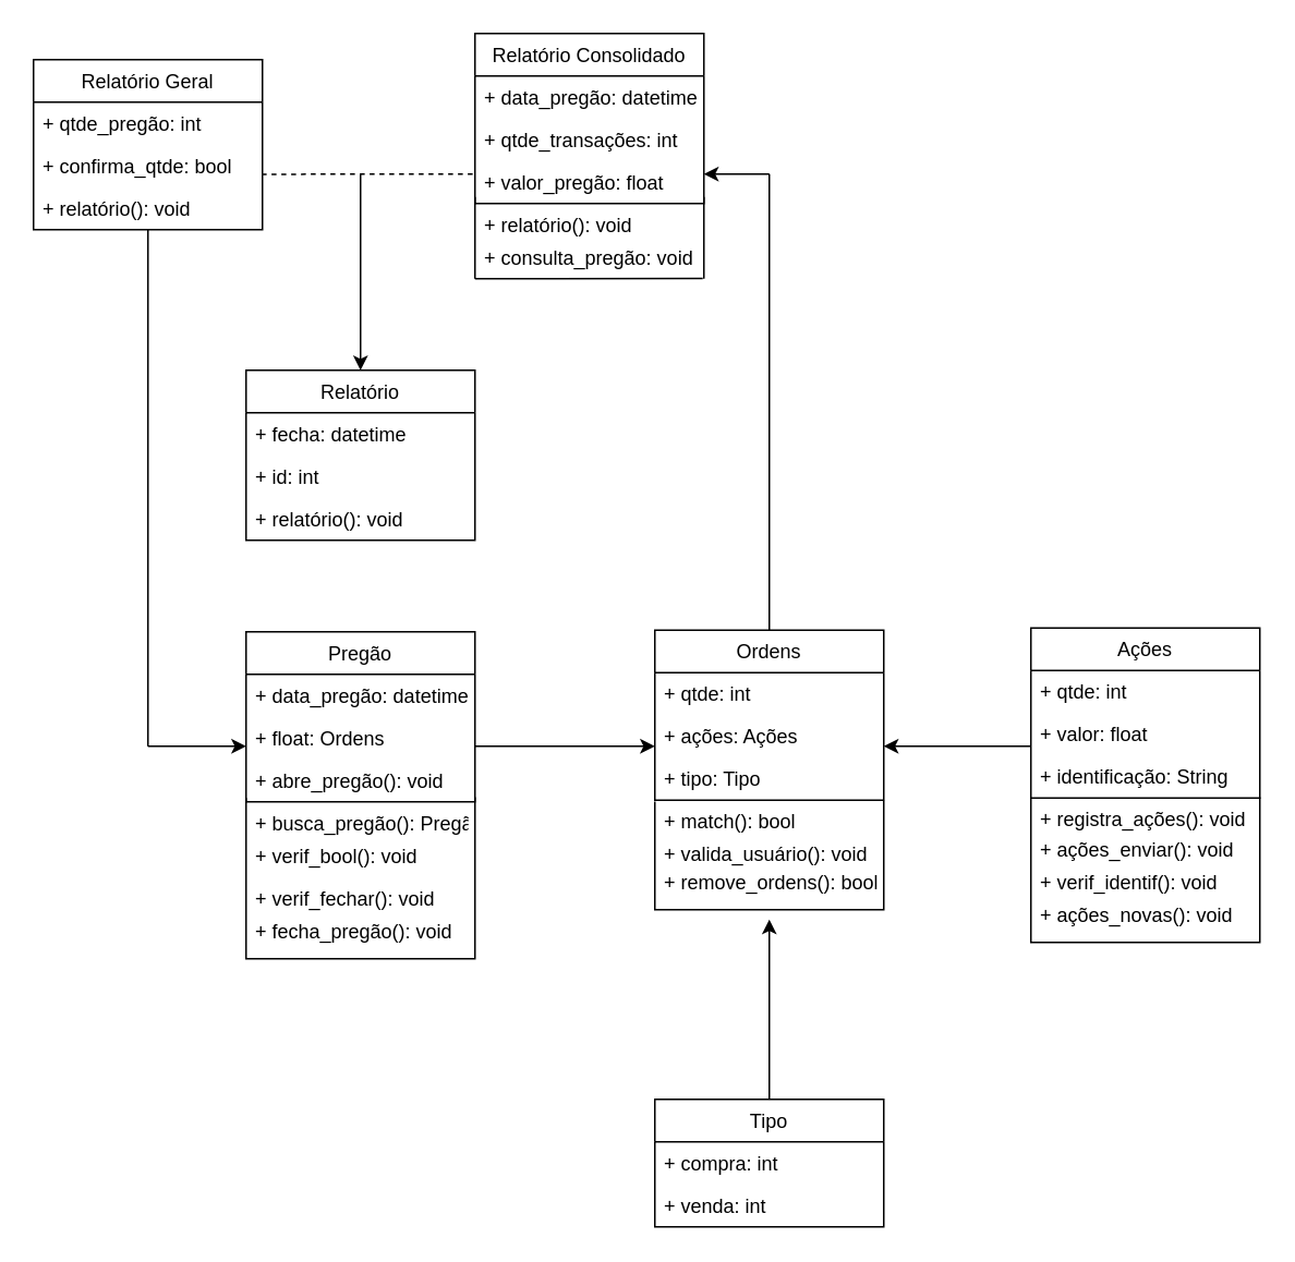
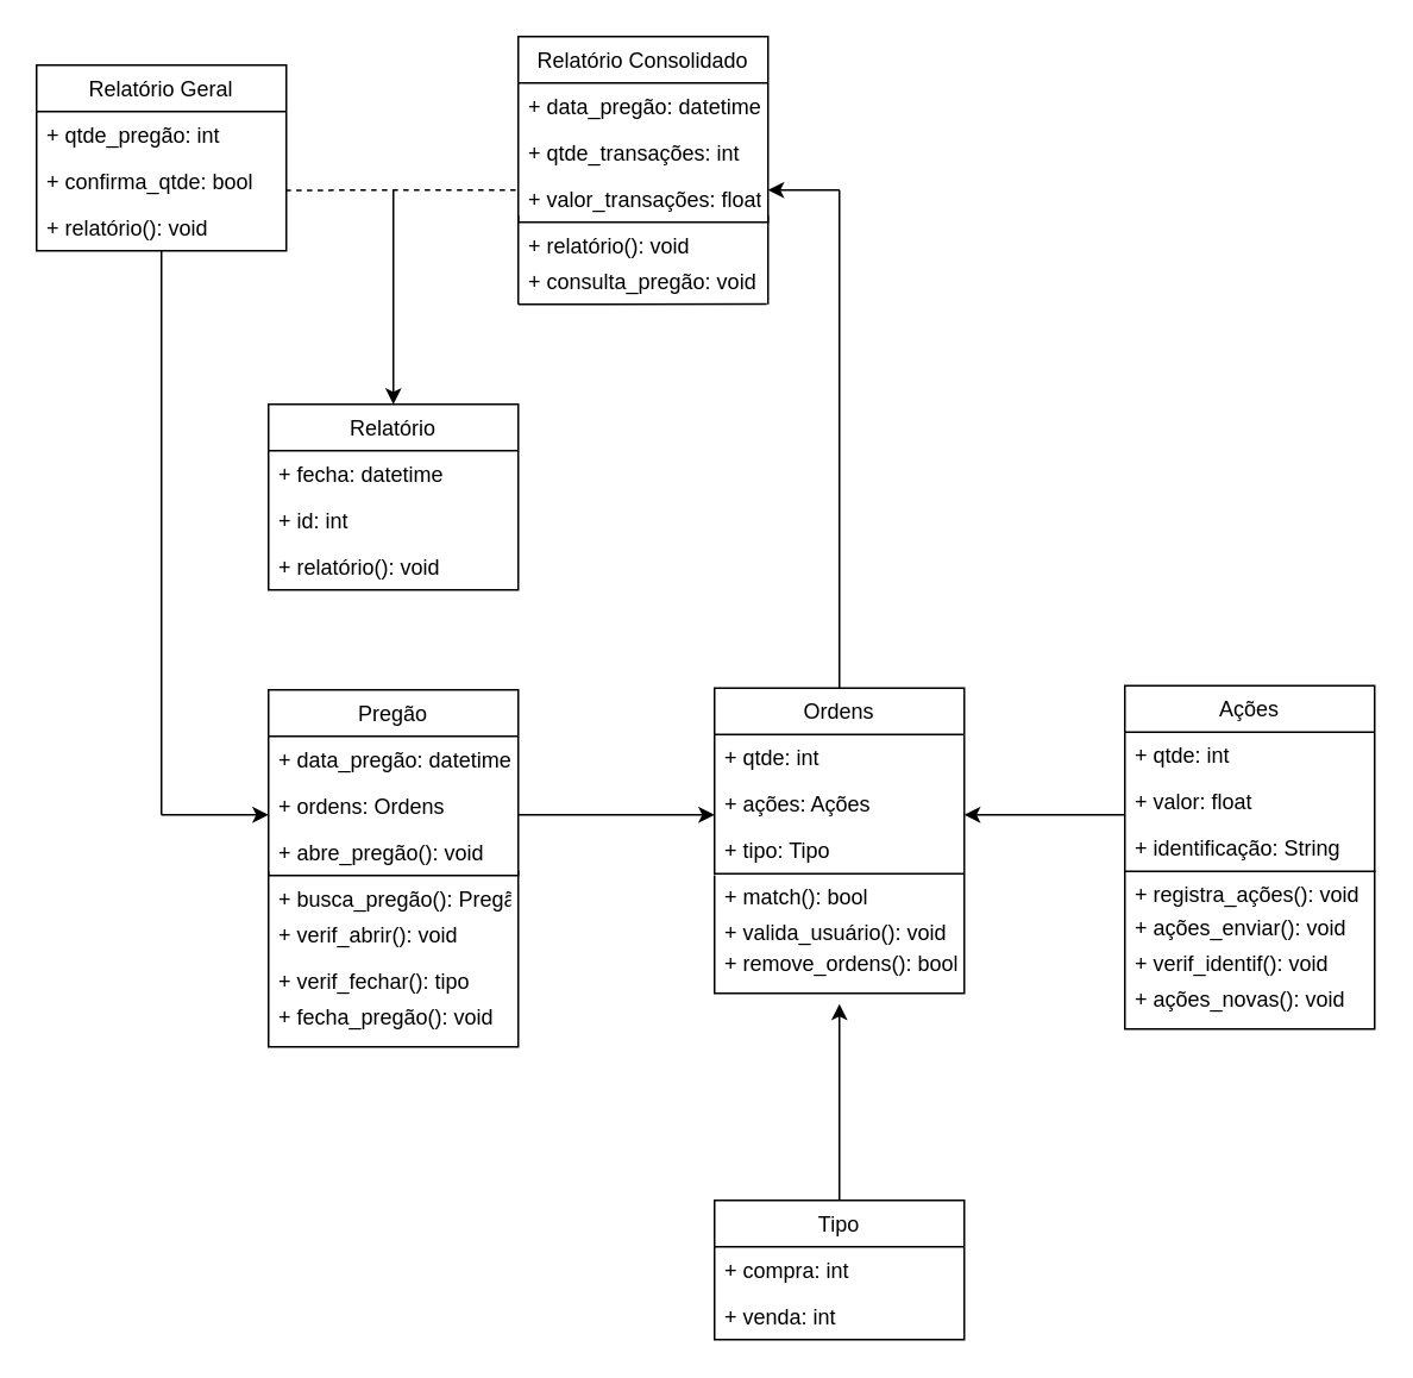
- <mxCell id="9" value="+ valor_pregão: float" style="text;strokeColor=none;fillColor=none;align=left;verticalAlign=top;spacingLeft=4;spacingRight=4;overflow=hidden;rotatable=0;points=[[0,0.5],[1,0.5]];portConstraint=eastwest;" parent="6" vertex="1"><mxGeometry y="78" width="140" height="26" as="geometry" /></mxCell>
+ <mxCell id="9" value="+ valor_transações: float" style="text;strokeColor=none;fillColor=none;align=left;verticalAlign=top;spacingLeft=4;spacingRight=4;overflow=hidden;rotatable=0;points=[[0,0.5],[1,0.5]];portConstraint=eastwest;" parent="6" vertex="1"><mxGeometry y="78" width="140" height="26" as="geometry" /></mxCell>
- <mxCell id="17" value="+ float: Ordens" style="text;strokeColor=none;fillColor=none;align=left;verticalAlign=top;spacingLeft=4;spacingRight=4;overflow=hidden;rotatable=0;points=[[0,0.5],[1,0.5]];portConstraint=eastwest;" parent="15" vertex="1"><mxGeometry y="52" width="140" height="26" as="geometry" /></mxCell>
+ <mxCell id="17" value="+ ordens: Ordens" style="text;strokeColor=none;fillColor=none;align=left;verticalAlign=top;spacingLeft=4;spacingRight=4;overflow=hidden;rotatable=0;points=[[0,0.5],[1,0.5]];portConstraint=eastwest;" parent="15" vertex="1"><mxGeometry y="52" width="140" height="26" as="geometry" /></mxCell>
- <mxCell id="20" value="+ verif_bool(): void" style="text;strokeColor=none;fillColor=none;align=left;verticalAlign=top;spacingLeft=4;spacingRight=4;overflow=hidden;rotatable=0;points=[[0,0.5],[1,0.5]];portConstraint=eastwest;" parent="1" vertex="1"><mxGeometry x="150" y="510" width="140" height="26" as="geometry" /></mxCell>
+ <mxCell id="20" value="+ verif_abrir(): void" style="text;strokeColor=none;fillColor=none;align=left;verticalAlign=top;spacingLeft=4;spacingRight=4;overflow=hidden;rotatable=0;points=[[0,0.5],[1,0.5]];portConstraint=eastwest;" parent="1" vertex="1"><mxGeometry x="150" y="510" width="140" height="26" as="geometry" /></mxCell>
- <mxCell id="49" value="+ verif_fechar(): void" style="text;strokeColor=none;fillColor=none;align=left;verticalAlign=top;spacingLeft=4;spacingRight=4;overflow=hidden;rotatable=0;points=[[0,0.5],[1,0.5]];portConstraint=eastwest;" parent="1" vertex="1"><mxGeometry x="150" y="536" width="140" height="26" as="geometry" /></mxCell>
+ <mxCell id="49" value="+ verif_fechar(): tipo" style="text;strokeColor=none;fillColor=none;align=left;verticalAlign=top;spacingLeft=4;spacingRight=4;overflow=hidden;rotatable=0;points=[[0,0.5],[1,0.5]];portConstraint=eastwest;" parent="1" vertex="1"><mxGeometry x="150" y="536" width="140" height="26" as="geometry" /></mxCell>
